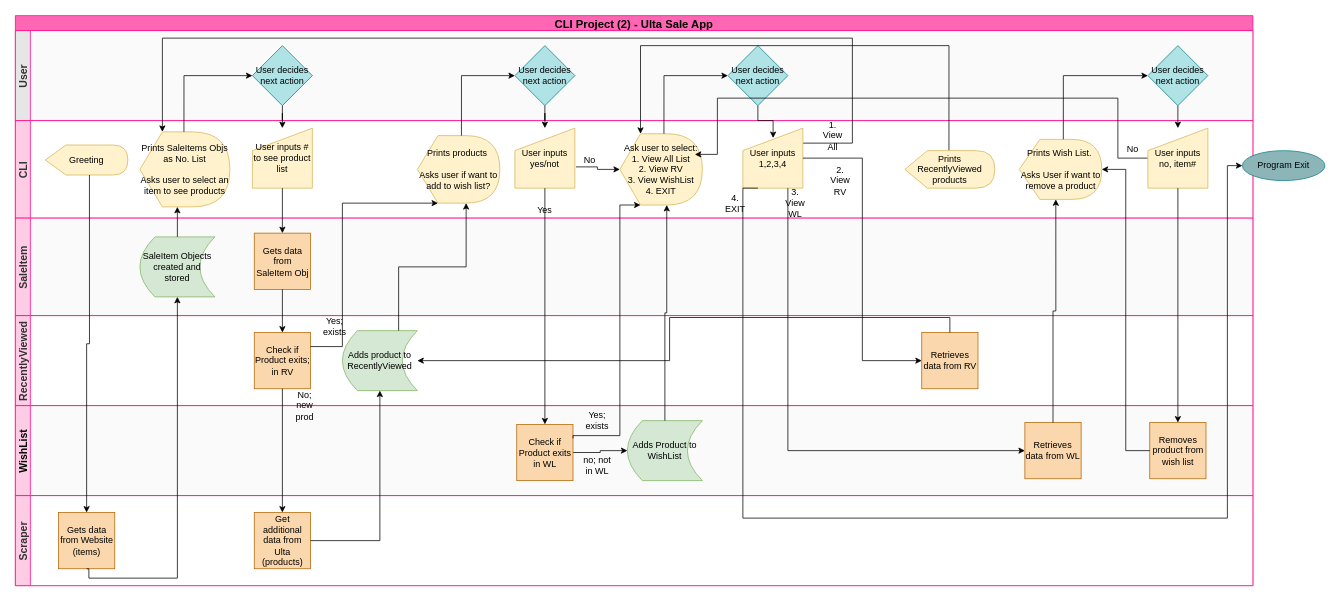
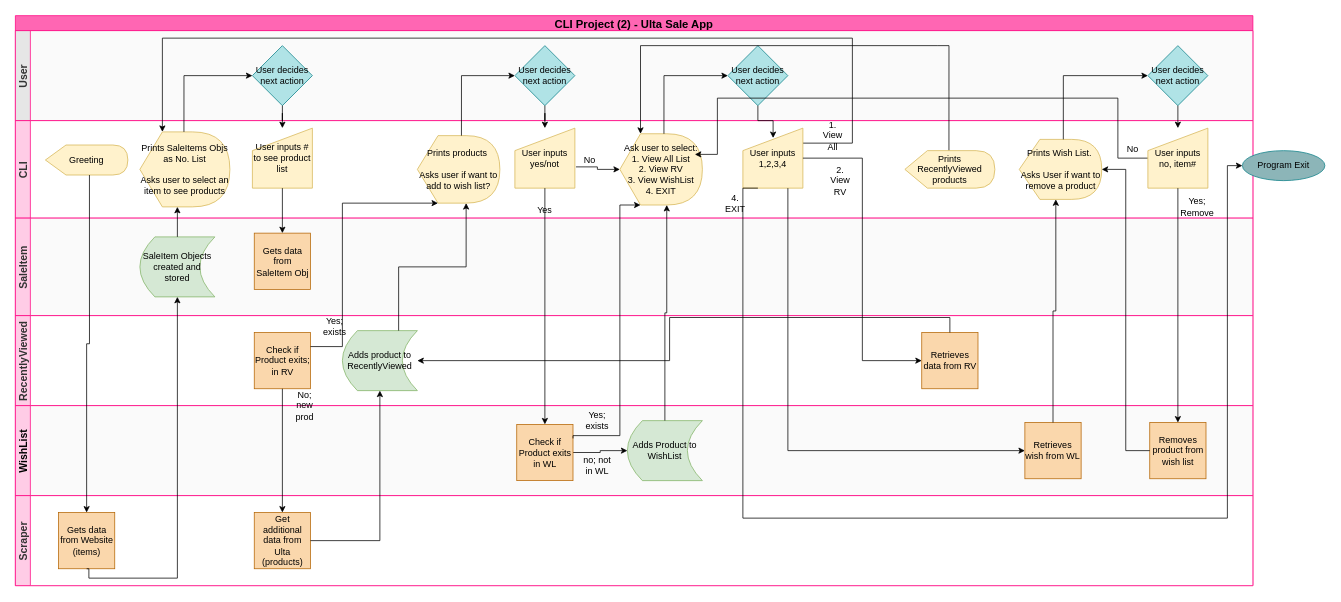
- <mxCell id="24" value="3. View WL" style="text;html=1;strokeColor=none;fillColor=none;align=center;verticalAlign=middle;whiteSpace=wrap;rounded=0;" parent="8" vertex="1"><mxGeometry x="1020" y="100" width="40" height="20" as="geometry" /></mxCell>
+ <mxCell id="28" value="Yes; Remove" style="text;html=1;strokeColor=none;fillColor=none;align=center;verticalAlign=middle;whiteSpace=wrap;rounded=0;" parent="8" vertex="1"><mxGeometry x="1556" y="105" width="40" height="20" as="geometry" /></mxCell>
- <mxCell id="64" style="edgeStyle=orthogonalEdgeStyle;rounded=0;orthogonalLoop=1;jettySize=auto;html=1;exitX=0.5;exitY=1;exitDx=0;exitDy=0;fontSize=14;" parent="2" source="33" target="36" edge="1"><mxGeometry relative="1" as="geometry" /></mxCell>
- <mxCell id="40" value="Retrieves data from WL" style="whiteSpace=wrap;html=1;aspect=fixed;fillColor=#fad7ac;strokeColor=#b46504;" parent="39" vertex="1"><mxGeometry x="1346" y="22.5" width="75" height="75" as="geometry" /></mxCell>
+ <mxCell id="40" value="Retrieves wish from WL" style="whiteSpace=wrap;html=1;aspect=fixed;fillColor=#fad7ac;strokeColor=#b46504;" parent="39" vertex="1"><mxGeometry x="1346" y="22.5" width="75" height="75" as="geometry" /></mxCell>
